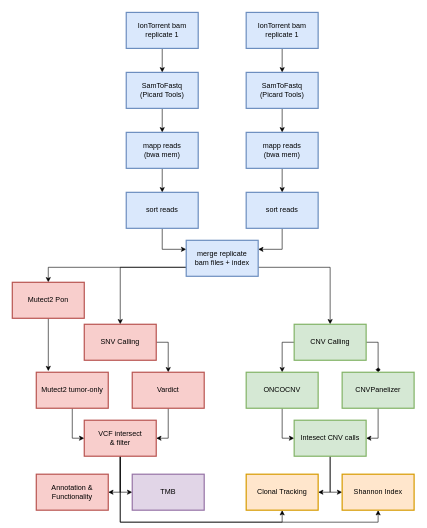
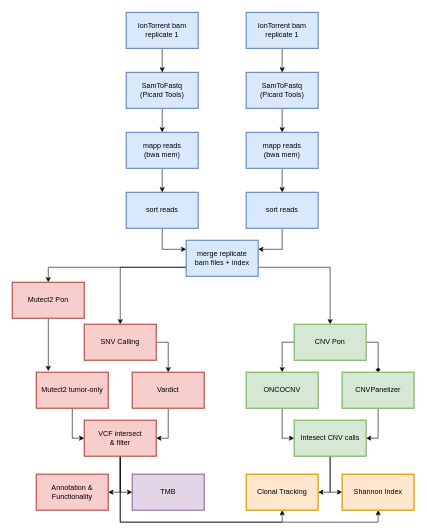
- <mxCell id="35" value="CNV Calling" style="rounded=0;whiteSpace=wrap;html=1;fillColor=#d5e8d4;strokeColor=#82b366;strokeWidth=2;" parent="1" vertex="1"><mxGeometry x="490" y="540" width="120" height="60" as="geometry" /></mxCell>
+ <mxCell id="35" value="CNV Pon" style="rounded=0;whiteSpace=wrap;html=1;fillColor=#d5e8d4;strokeColor=#82b366;strokeWidth=2;" parent="1" vertex="1"><mxGeometry x="490" y="540" width="120" height="60" as="geometry" /></mxCell>
